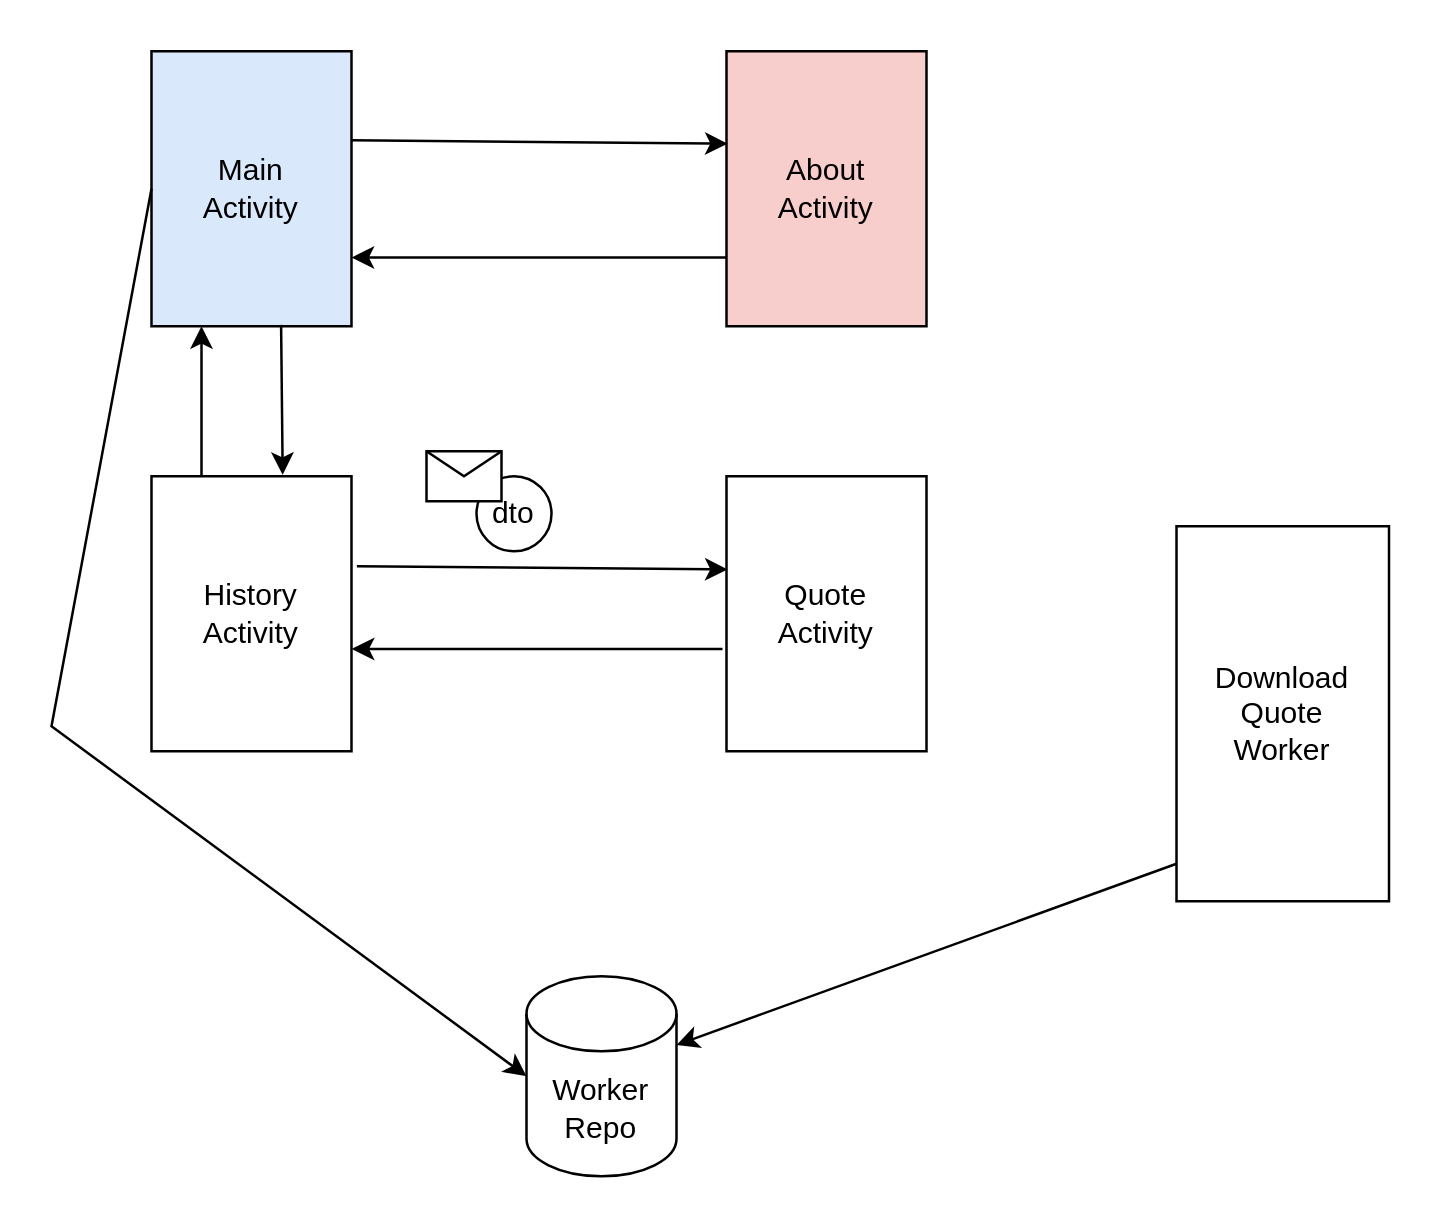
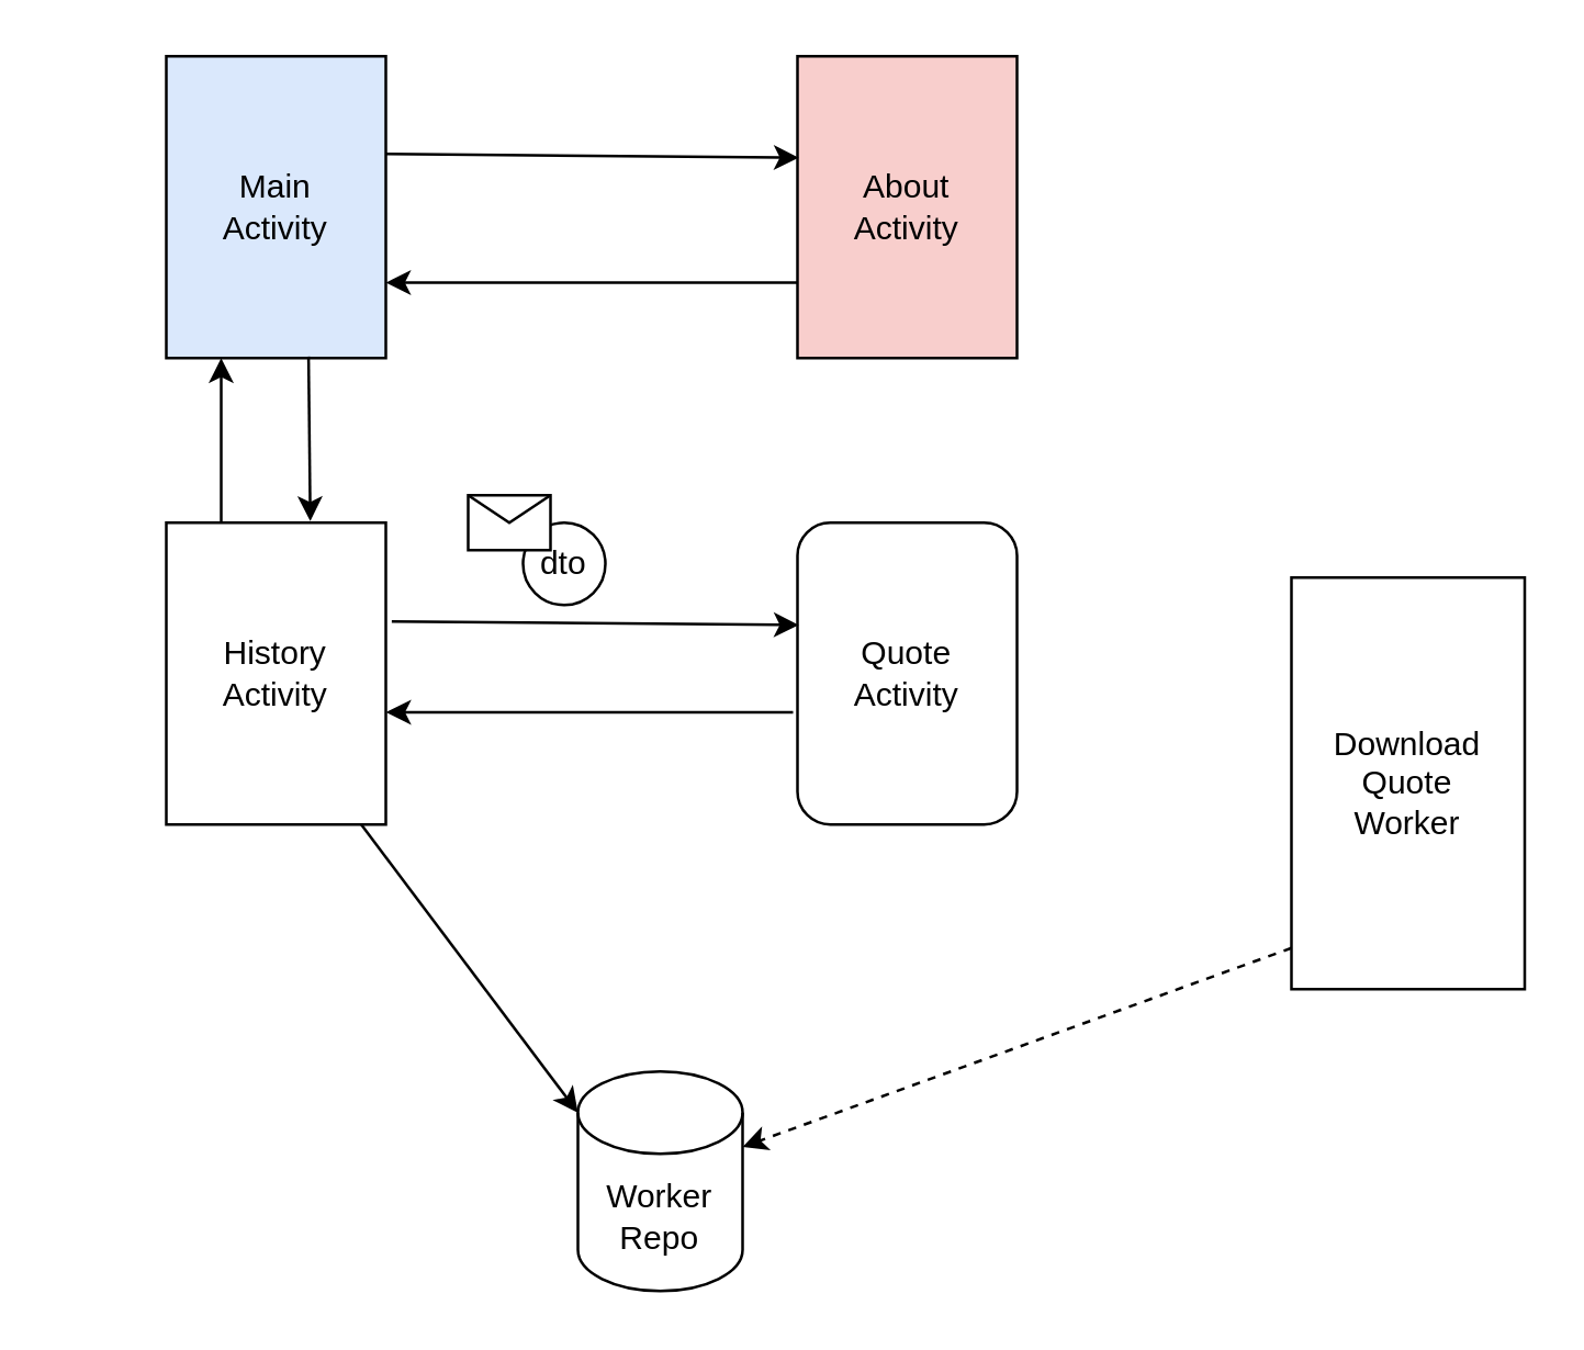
- <mxCell id="9" value="Quote&lt;br&gt;Activity" style="rounded=0;whiteSpace=wrap;html=1;" vertex="1" parent="1"><mxGeometry x="290" y="190" width="80" height="110" as="geometry" /></mxCell>
+ <mxCell id="9" value="Quote&lt;br&gt;Activity" style="whiteSpace=wrap;html=1;rounded=1;" vertex="1" parent="1"><mxGeometry x="290" y="190" width="80" height="110" as="geometry" /></mxCell>
- <mxCell id="16" value="" style="endArrow=classic;html=1;rounded=0;exitX=0;exitY=0.5;exitDx=0;exitDy=0;entryX=0;entryY=0.5;entryDx=0;entryDy=0;entryPerimeter=0;" edge="1" parent="1" source="3" target="14"><mxGeometry width="50" height="50" relative="1" as="geometry"><mxPoint x="141.04" y="310" as="sourcePoint" /><mxPoint x="220" y="415" as="targetPoint" /><Array as="points"><mxPoint x="20" y="290" /></Array></mxGeometry></mxCell>
+ <mxCell id="15" value="" style="endArrow=classic;html=1;rounded=0;exitX=0.888;exitY=1;exitDx=0;exitDy=0;exitPerimeter=0;entryX=0;entryY=0;entryDx=0;entryDy=15;entryPerimeter=0;" edge="1" parent="1" source="7" target="14"><mxGeometry width="50" height="50" relative="1" as="geometry"><mxPoint x="430" y="210" as="sourcePoint" /><mxPoint x="480" y="160" as="targetPoint" /></mxGeometry></mxCell>
- <mxCell id="18" value="" style="endArrow=classic;html=1;rounded=0;exitX=0;exitY=0.9;exitDx=0;exitDy=0;exitPerimeter=0;entryX=1;entryY=0;entryDx=0;entryDy=27.5;entryPerimeter=0;" edge="1" parent="1" source="17" target="14"><mxGeometry width="50" height="50" relative="1" as="geometry"><mxPoint x="450" y="420" as="sourcePoint" /><mxPoint x="500" y="370" as="targetPoint" /></mxGeometry></mxCell>
+ <mxCell id="18" value="" style="endArrow=classic;html=1;rounded=0;exitX=0;exitY=0.9;exitDx=0;exitDy=0;exitPerimeter=0;entryX=1;entryY=0;entryDx=0;entryDy=27.5;entryPerimeter=0;dashed=1;" edge="1" parent="1" source="17" target="14"><mxGeometry width="50" height="50" relative="1" as="geometry"><mxPoint x="450" y="420" as="sourcePoint" /><mxPoint x="500" y="370" as="targetPoint" /></mxGeometry></mxCell>
